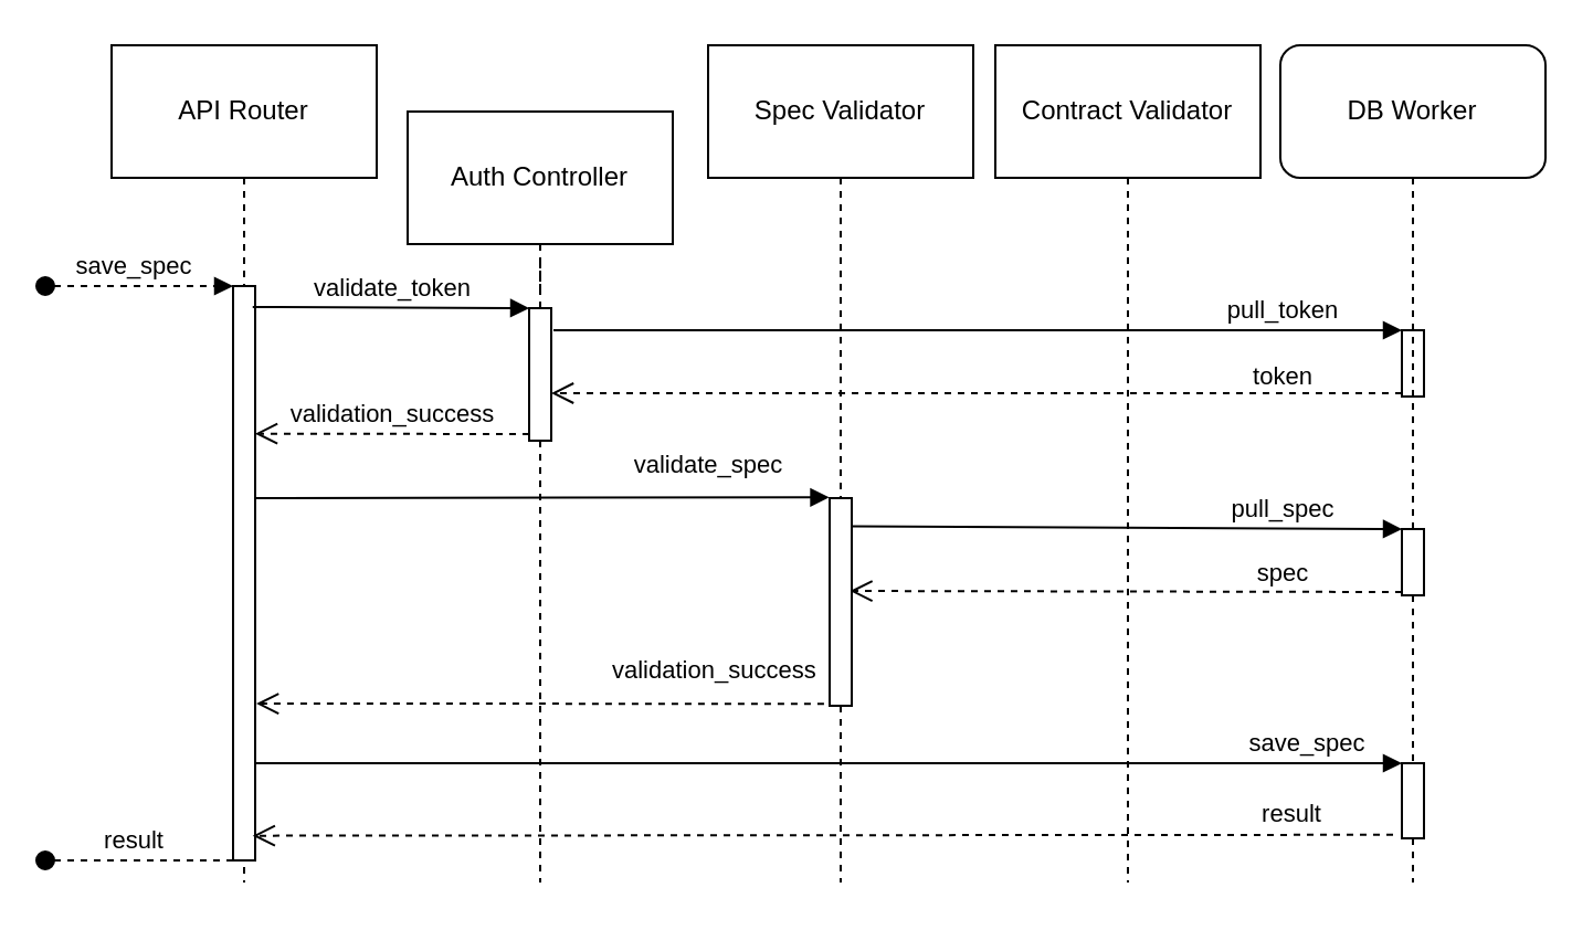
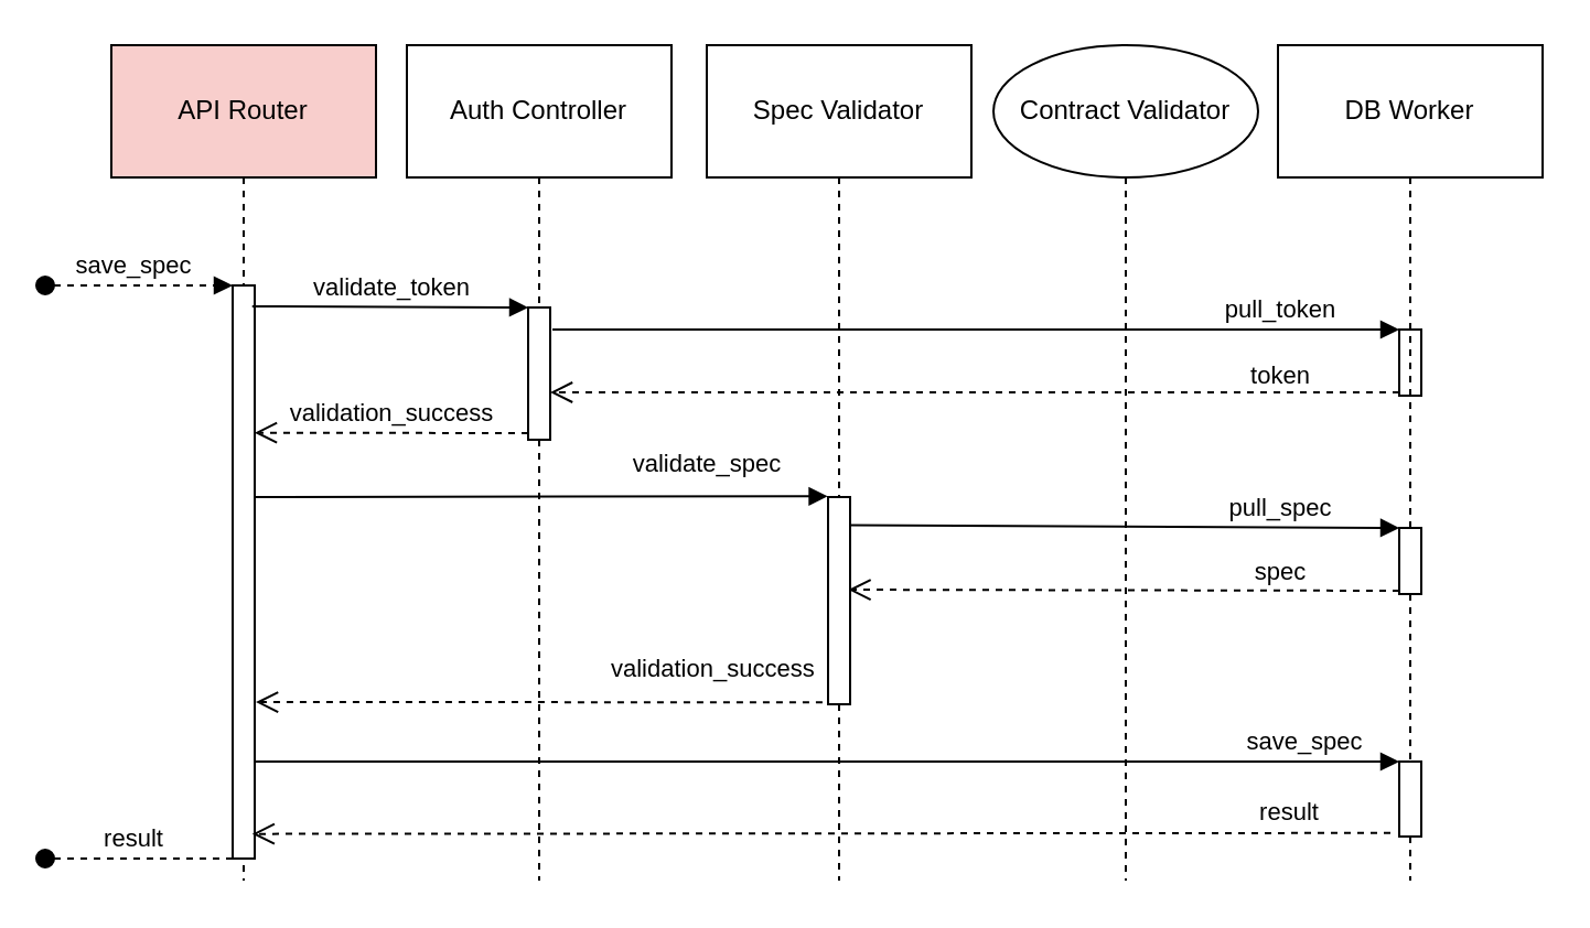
- <mxCell id="3" value="API Router" style="rounded=0;whiteSpace=wrap;html=1;" parent="1" vertex="1"><mxGeometry x="50" y="20" width="120" height="60" as="geometry" /></mxCell>
+ <mxCell id="3" value="API Router" style="rounded=0;whiteSpace=wrap;html=1;fillColor=#f8cecc;" parent="1" vertex="1"><mxGeometry x="50" y="20" width="120" height="60" as="geometry" /></mxCell>
- <mxCell id="9" value="Contract Validator" style="rounded=0;whiteSpace=wrap;html=1;" parent="1" vertex="1"><mxGeometry x="450" y="20" width="120" height="60" as="geometry" /></mxCell>
+ <mxCell id="9" value="Contract Validator" style="ellipse;whiteSpace=wrap;html=1;" parent="1" vertex="1"><mxGeometry x="450" y="20" width="120" height="60" as="geometry" /></mxCell>
- <mxCell id="11" value="DB Worker" style="whiteSpace=wrap;html=1;rounded=1;" parent="1" vertex="1"><mxGeometry x="579" y="20" width="120" height="60" as="geometry" /></mxCell>
+ <mxCell id="11" value="DB Worker" style="rounded=0;whiteSpace=wrap;html=1;" parent="1" vertex="1"><mxGeometry x="579" y="20" width="120" height="60" as="geometry" /></mxCell>
- <mxCell id="5" value="Auth Controller" style="rounded=0;whiteSpace=wrap;html=1;" parent="1" vertex="1"><mxGeometry x="184" y="50" width="120" height="60" as="geometry" /></mxCell>
+ <mxCell id="5" value="Auth Controller" style="rounded=0;whiteSpace=wrap;html=1;" parent="1" vertex="1"><mxGeometry x="184" y="20" width="120" height="60" as="geometry" /></mxCell>
